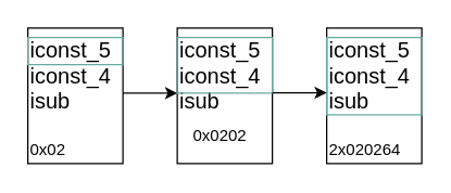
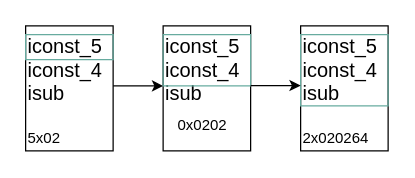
- <mxCell id="6" value="0x02" style="text;html=1;strokeColor=none;fillColor=none;align=left;verticalAlign=middle;whiteSpace=wrap;rounded=0;" vertex="1" parent="3"><mxGeometry y="80" width="40" height="20" as="geometry" /></mxCell>
+ <mxCell id="6" value="5x02" style="text;html=1;strokeColor=none;fillColor=none;align=left;verticalAlign=middle;whiteSpace=wrap;rounded=0;" vertex="1" parent="3"><mxGeometry y="80" width="40" height="20" as="geometry" /></mxCell>
